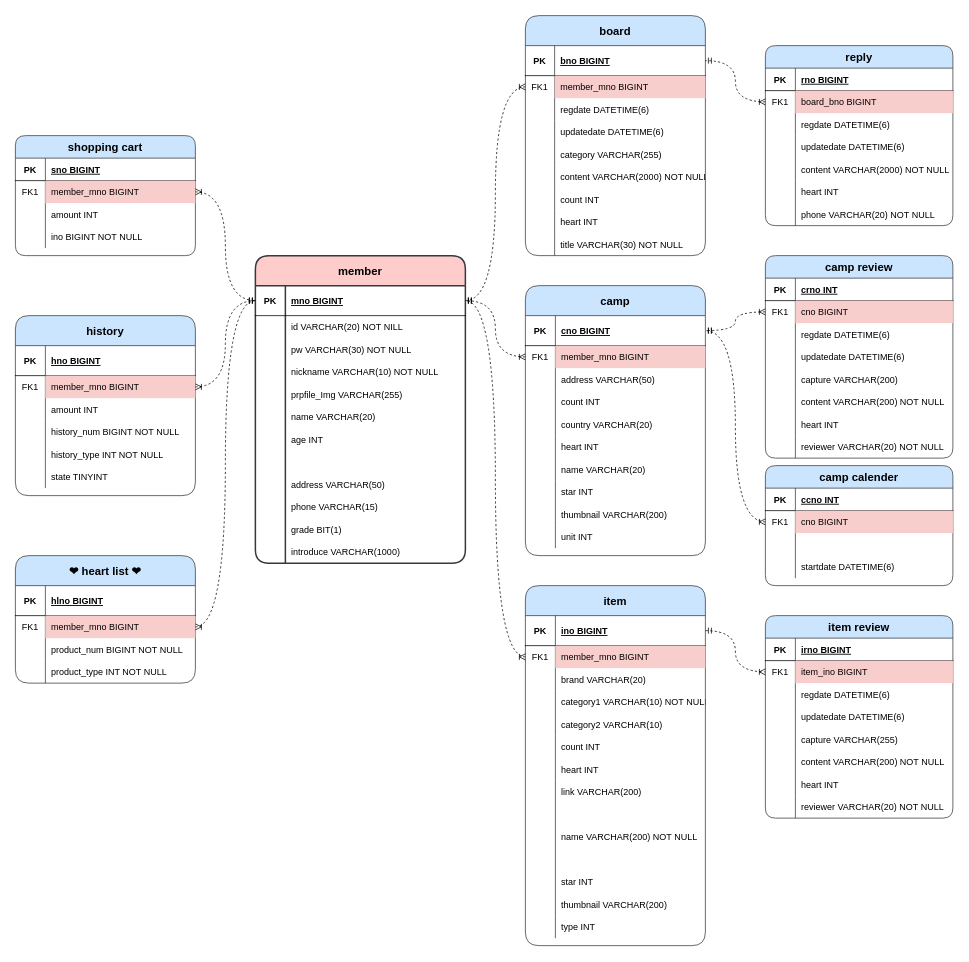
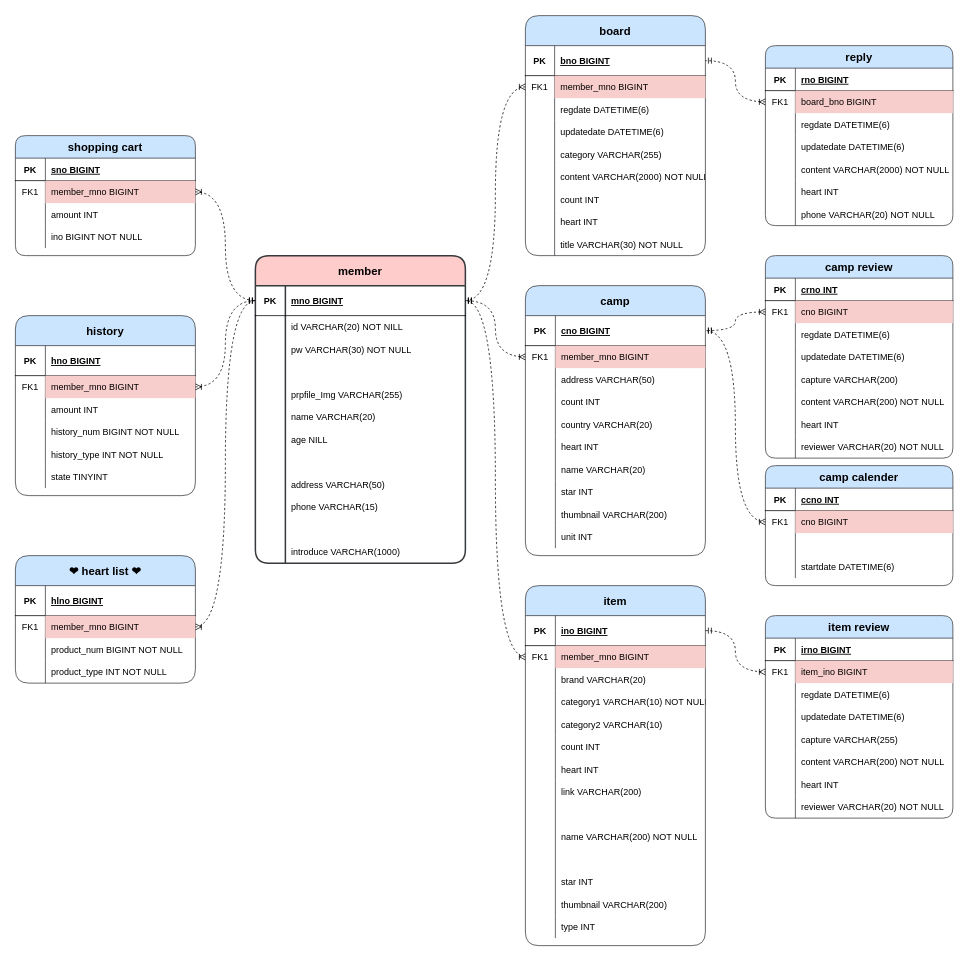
- <mxCell id="14" value="nickname VARCHAR(10) NOT NULL" style="shape=partialRectangle;overflow=hidden;connectable=0;fillColor=none;top=0;left=0;bottom=0;right=0;align=left;spacingLeft=6;rounded=1;" vertex="1" parent="12"><mxGeometry x="40" width="240" height="30" as="geometry"><mxRectangle width="240" height="30" as="alternateBounds" /></mxGeometry></mxCell>
- <mxCell id="23" value="age INT" style="shape=partialRectangle;overflow=hidden;connectable=0;fillColor=none;top=0;left=0;bottom=0;right=0;align=left;spacingLeft=6;rounded=1;" vertex="1" parent="21"><mxGeometry x="40" width="240" height="30" as="geometry"><mxRectangle width="240" height="30" as="alternateBounds" /></mxGeometry></mxCell>
+ <mxCell id="23" value="age NILL" style="shape=partialRectangle;overflow=hidden;connectable=0;fillColor=none;top=0;left=0;bottom=0;right=0;align=left;spacingLeft=6;rounded=1;" vertex="1" parent="21"><mxGeometry x="40" width="240" height="30" as="geometry"><mxRectangle width="240" height="30" as="alternateBounds" /></mxGeometry></mxCell>
- <mxCell id="34" value="grade BIT(1)" style="shape=partialRectangle;overflow=hidden;connectable=0;fillColor=none;top=0;left=0;bottom=0;right=0;align=left;spacingLeft=6;rounded=1;" vertex="1" parent="32"><mxGeometry x="40" width="240" height="30" as="geometry"><mxRectangle width="240" height="30" as="alternateBounds" /></mxGeometry></mxCell>
